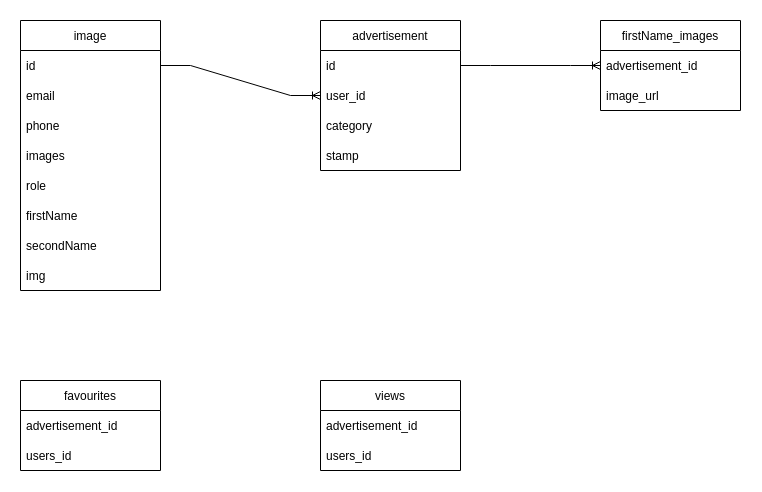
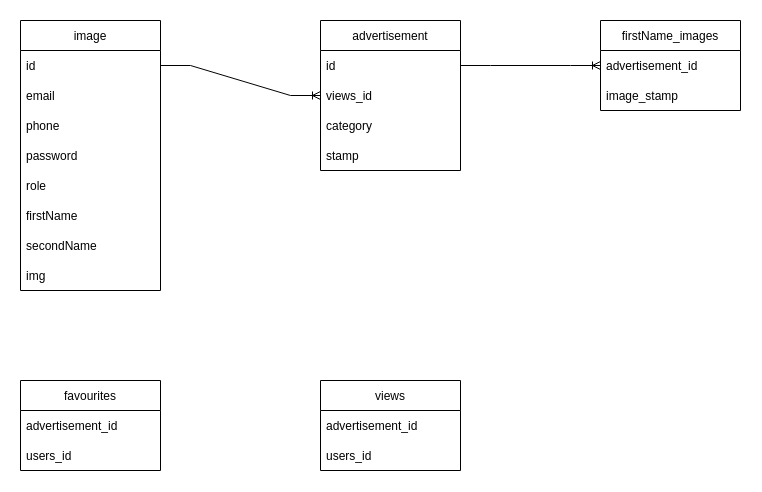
- <mxCell id="13" value="user_id" style="text;strokeColor=none;fillColor=none;align=left;verticalAlign=middle;spacingLeft=4;spacingRight=4;overflow=hidden;points=[[0,0.5],[1,0.5]];portConstraint=eastwest;rotatable=0;" vertex="1" parent="11"><mxGeometry y="60" width="140" height="30" as="geometry" /></mxCell>
+ <mxCell id="13" value="views_id" style="text;strokeColor=none;fillColor=none;align=left;verticalAlign=middle;spacingLeft=4;spacingRight=4;overflow=hidden;points=[[0,0.5],[1,0.5]];portConstraint=eastwest;rotatable=0;" vertex="1" parent="11"><mxGeometry y="60" width="140" height="30" as="geometry" /></mxCell>
- <mxCell id="25" value="image_url" style="text;strokeColor=none;fillColor=none;align=left;verticalAlign=middle;spacingLeft=4;spacingRight=4;overflow=hidden;points=[[0,0.5],[1,0.5]];portConstraint=eastwest;rotatable=0;" vertex="1" parent="23"><mxGeometry y="60" width="140" height="30" as="geometry" /></mxCell>
+ <mxCell id="25" value="image_stamp" style="text;strokeColor=none;fillColor=none;align=left;verticalAlign=middle;spacingLeft=4;spacingRight=4;overflow=hidden;points=[[0,0.5],[1,0.5]];portConstraint=eastwest;rotatable=0;" vertex="1" parent="23"><mxGeometry y="60" width="140" height="30" as="geometry" /></mxCell>
- <mxCell id="6" value="images" style="text;strokeColor=none;fillColor=none;align=left;verticalAlign=middle;spacingLeft=4;spacingRight=4;overflow=hidden;points=[[0,0.5],[1,0.5]];portConstraint=eastwest;rotatable=0;" vertex="1" parent="2"><mxGeometry y="120" width="140" height="30" as="geometry" /></mxCell>
+ <mxCell id="6" value="password" style="text;strokeColor=none;fillColor=none;align=left;verticalAlign=middle;spacingLeft=4;spacingRight=4;overflow=hidden;points=[[0,0.5],[1,0.5]];portConstraint=eastwest;rotatable=0;" vertex="1" parent="2"><mxGeometry y="120" width="140" height="30" as="geometry" /></mxCell>
